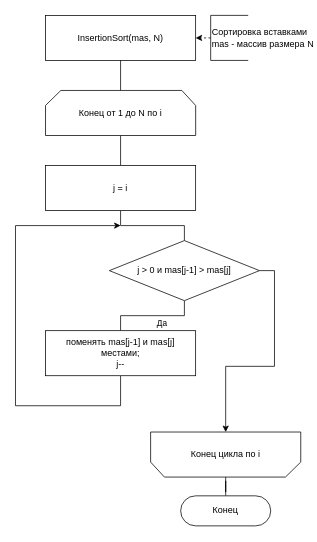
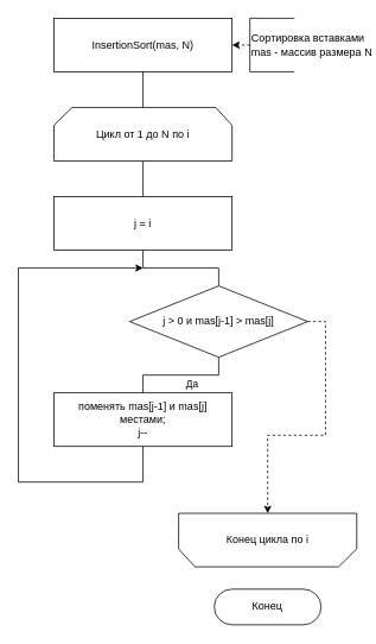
- <mxCell id="7" value="Конец от 1 до N по i" style="strokeWidth=1;html=1;shape=stencil(rZVNb4MwDIZ/Ta5VIFoFxynrTlUvPeycUndEhQQF2q7/vikuGh+DMa8SB/wa3gcbW2FClqkqgIXcqByYeGNhuLa28MJa57ryob9NMbHkGF4wjCMMVVlAUqF2Vk6rXQaYKStnj3DR++rhoE0KDl3FivFX/8z9EjKxxngTbU3ZybTy3kxp49/lX2jGFy+IuT5ijApPyKEC11G/y9ugwMJ3MimYR9oSSN2KGu5vpI+/kwIaaUXpXp8VzIRtCHXxBQ97uDiayduSeDG1OlIvm60jVDfCE9IrYwso5E4lx09nT2b/41cW6r7cg0STzu0ZWkPXm++pBjQOmTYthyj+r0OvgU+wWBIs+JMdKGVQ/kaS2RImhtbrg4mo1ZExEvJgHUzM10FnGZ4jY6M7MKhVPNdq4QY=);whiteSpace=wrap;" vertex="1" parent="1"><mxGeometry x="60" y="120" width="200" height="60" as="geometry" /></mxCell>
+ <mxCell id="7" value="Цикл от 1 до N по i" style="strokeWidth=1;html=1;shape=stencil(rZVNb4MwDIZ/Ta5VIFoFxynrTlUvPeycUndEhQQF2q7/vikuGh+DMa8SB/wa3gcbW2FClqkqgIXcqByYeGNhuLa28MJa57ryob9NMbHkGF4wjCMMVVlAUqF2Vk6rXQaYKStnj3DR++rhoE0KDl3FivFX/8z9EjKxxngTbU3ZybTy3kxp49/lX2jGFy+IuT5ijApPyKEC11G/y9ugwMJ3MimYR9oSSN2KGu5vpI+/kwIaaUXpXp8VzIRtCHXxBQ97uDiayduSeDG1OlIvm60jVDfCE9IrYwso5E4lx09nT2b/41cW6r7cg0STzu0ZWkPXm++pBjQOmTYthyj+r0OvgU+wWBIs+JMdKGVQ/kaS2RImhtbrg4mo1ZExEvJgHUzM10FnGZ4jY6M7MKhVPNdq4QY=);whiteSpace=wrap;" vertex="1" parent="1"><mxGeometry x="60" y="120" width="200" height="60" as="geometry" /></mxCell>
- <mxCell id="11" style="edgeStyle=orthogonalEdgeStyle;rounded=0;orthogonalLoop=1;jettySize=auto;html=1;entryX=0.5;entryY=1;entryDx=0;entryDy=0;entryPerimeter=0;exitX=1;exitY=0.5;exitDx=0;exitDy=0;" edge="1" parent="1" source="9" target="14"><mxGeometry relative="1" as="geometry" /></mxCell>
+ <mxCell id="11" style="edgeStyle=orthogonalEdgeStyle;rounded=0;orthogonalLoop=1;jettySize=auto;html=1;entryX=0.5;entryY=1;entryDx=0;entryDy=0;entryPerimeter=0;exitX=1;exitY=0.5;exitDx=0;exitDy=0;dashed=1;" edge="1" parent="1" source="9" target="14"><mxGeometry relative="1" as="geometry" /></mxCell>
- <mxCell id="13" value="" style="edgeStyle=orthogonalEdgeStyle;rounded=0;orthogonalLoop=1;jettySize=auto;html=1;endArrow=none;" edge="1" parent="1" source="14" target="15"><mxGeometry relative="1" as="geometry" /></mxCell>
